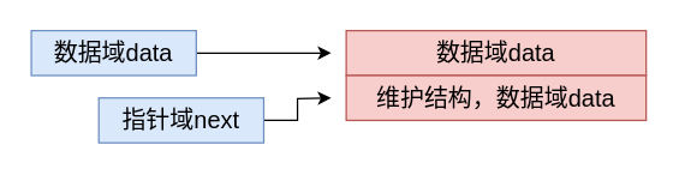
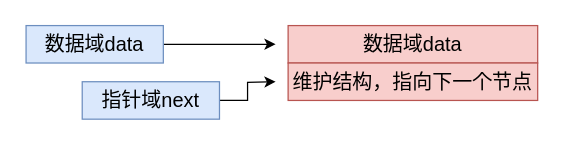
- <mxCell id="7" value="维护结构，数据域data" style="rounded=0;whiteSpace=wrap;html=1;fillColor=#f8cecc;strokeColor=#b85450;fontSize=16;" vertex="1" parent="1"><mxGeometry x="230" y="50" width="200" height="30" as="geometry" /></mxCell>
+ <mxCell id="7" value="维护结构，指向下一个节点" style="rounded=0;whiteSpace=wrap;html=1;fillColor=#f8cecc;strokeColor=#b85450;fontSize=16;" vertex="1" parent="1"><mxGeometry x="230" y="50" width="200" height="30" as="geometry" /></mxCell>
